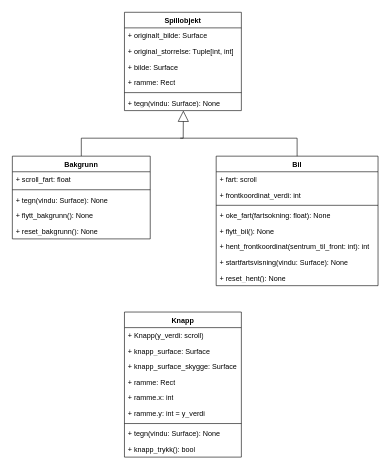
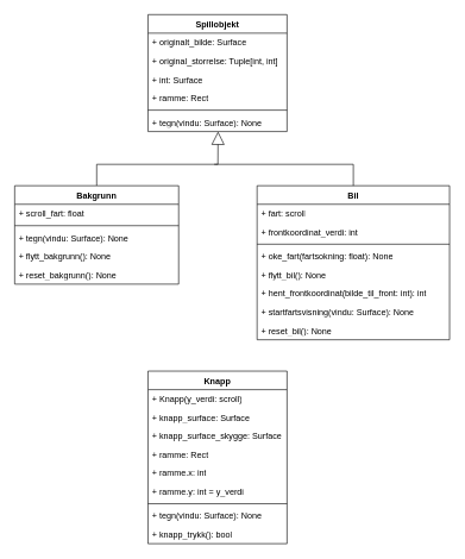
- <mxCell id="15" value="+ bilde: Surface" style="text;strokeColor=none;fillColor=none;align=left;verticalAlign=top;spacingLeft=4;spacingRight=4;overflow=hidden;rotatable=0;points=[[0,0.5],[1,0.5]];portConstraint=eastwest;whiteSpace=wrap;html=1;" vertex="1" parent="12"><mxGeometry y="78" width="195" height="26" as="geometry" /></mxCell>
+ <mxCell id="15" value="+ int: Surface" style="text;strokeColor=none;fillColor=none;align=left;verticalAlign=top;spacingLeft=4;spacingRight=4;overflow=hidden;rotatable=0;points=[[0,0.5],[1,0.5]];portConstraint=eastwest;whiteSpace=wrap;html=1;" vertex="1" parent="12"><mxGeometry y="78" width="195" height="26" as="geometry" /></mxCell>
- <mxCell id="8" value="+ hent_frontkoordinat(sentrum_til_front: int): int" style="text;strokeColor=none;fillColor=none;align=left;verticalAlign=top;spacingLeft=4;spacingRight=4;overflow=hidden;rotatable=0;points=[[0,0.5],[1,0.5]];portConstraint=eastwest;whiteSpace=wrap;html=1;" vertex="1" parent="2"><mxGeometry y="138" width="270" height="26" as="geometry" /></mxCell>
+ <mxCell id="8" value="+ hent_frontkoordinat(bilde_til_front: int): int" style="text;strokeColor=none;fillColor=none;align=left;verticalAlign=top;spacingLeft=4;spacingRight=4;overflow=hidden;rotatable=0;points=[[0,0.5],[1,0.5]];portConstraint=eastwest;whiteSpace=wrap;html=1;" vertex="1" parent="2"><mxGeometry y="138" width="270" height="26" as="geometry" /></mxCell>
- <mxCell id="10" value="+ reset_hent(): None" style="text;strokeColor=none;fillColor=none;align=left;verticalAlign=top;spacingLeft=4;spacingRight=4;overflow=hidden;rotatable=0;points=[[0,0.5],[1,0.5]];portConstraint=eastwest;whiteSpace=wrap;html=1;" vertex="1" parent="2"><mxGeometry y="190" width="270" height="26" as="geometry" /></mxCell>
+ <mxCell id="10" value="+ reset_bil(): None" style="text;strokeColor=none;fillColor=none;align=left;verticalAlign=top;spacingLeft=4;spacingRight=4;overflow=hidden;rotatable=0;points=[[0,0.5],[1,0.5]];portConstraint=eastwest;whiteSpace=wrap;html=1;" vertex="1" parent="2"><mxGeometry y="190" width="270" height="26" as="geometry" /></mxCell>
